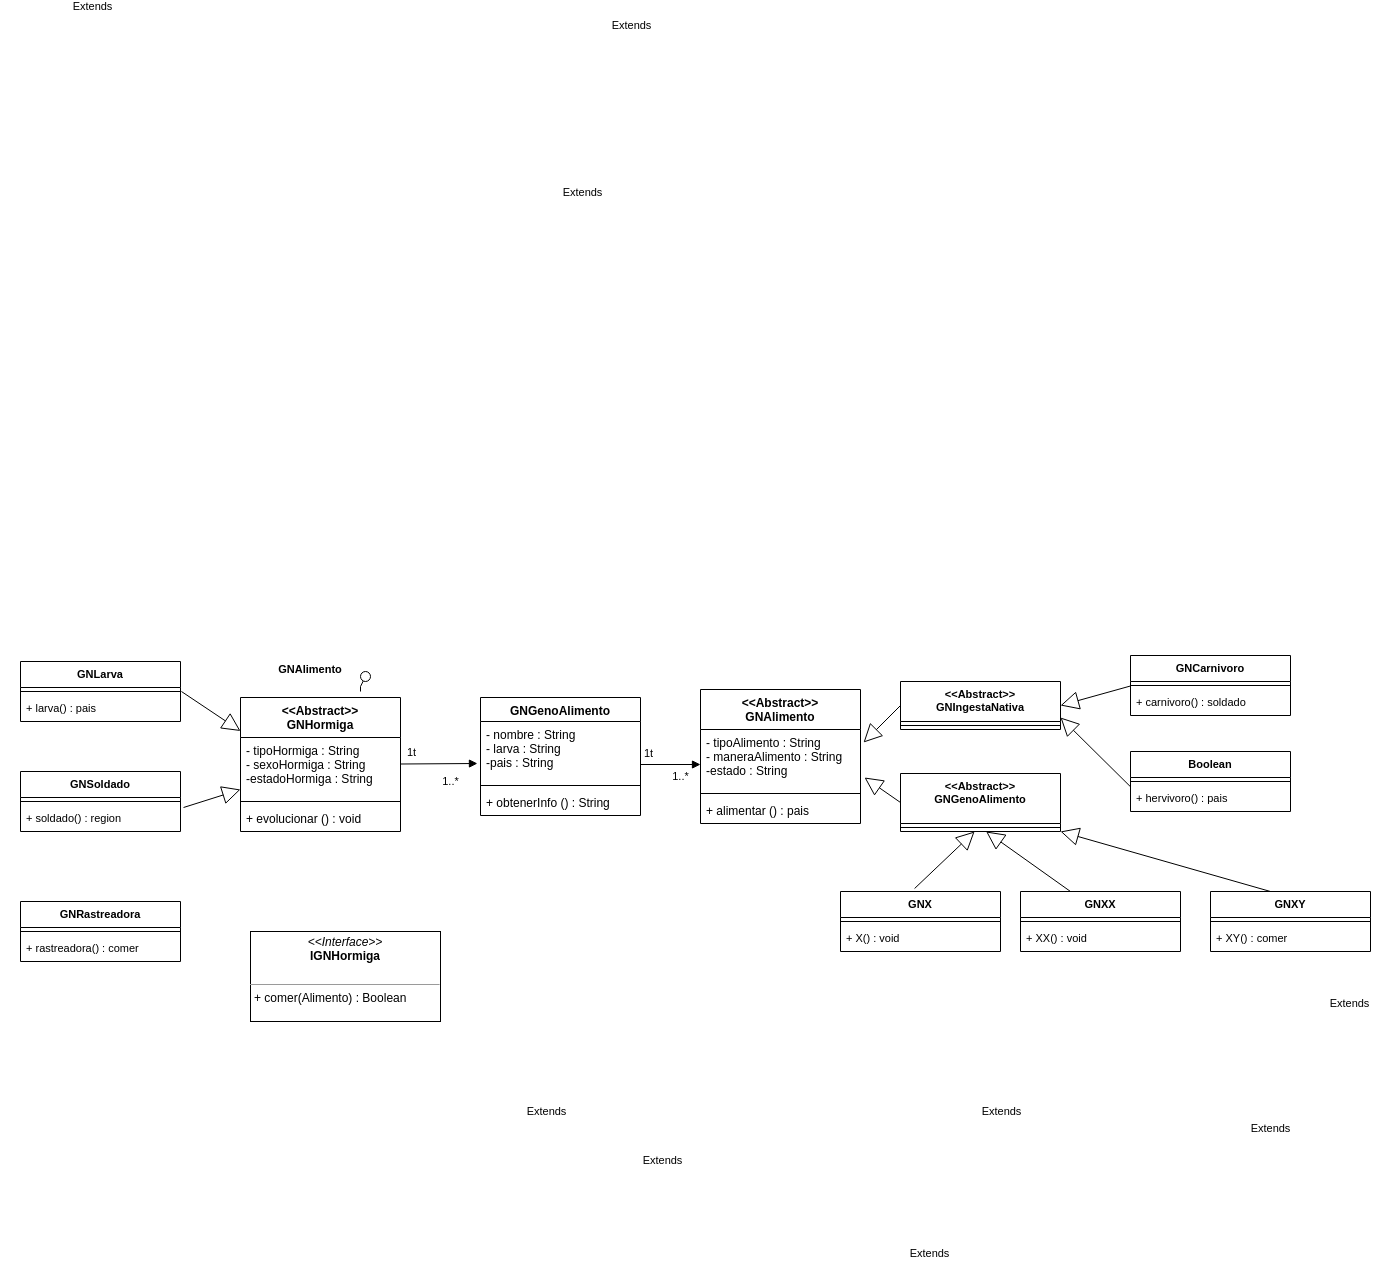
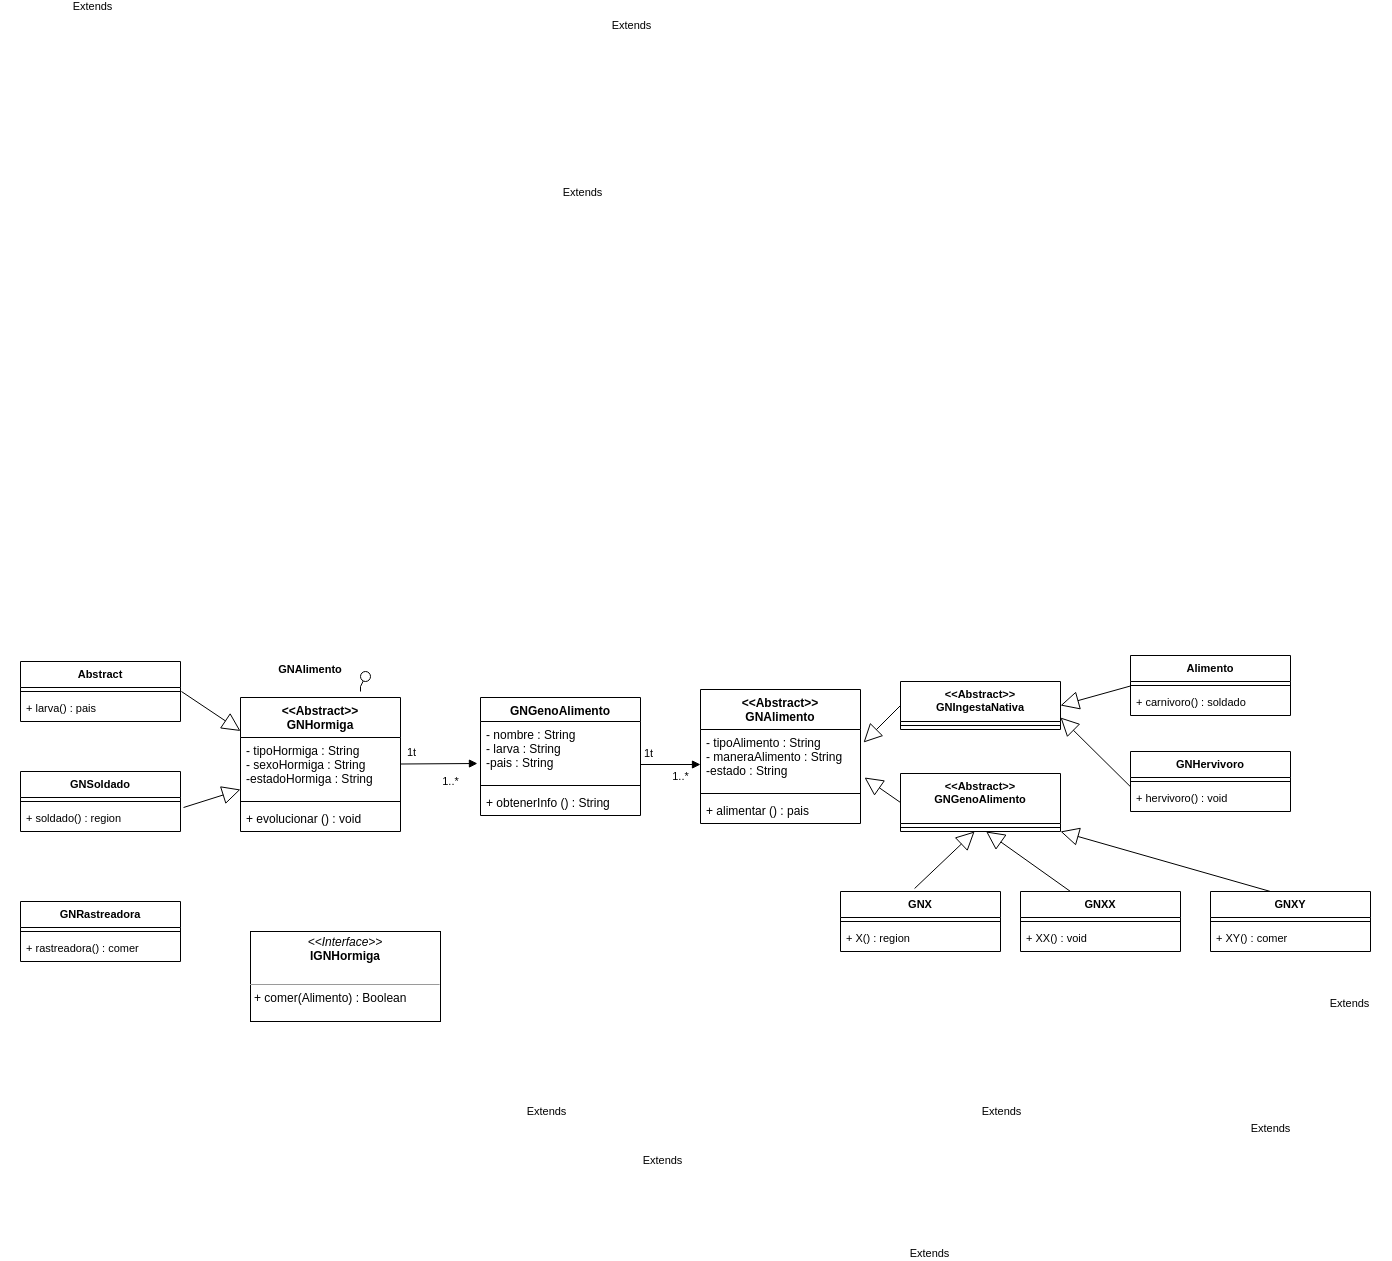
- <mxCell id="32" value="GNCarnivoro" style="swimlane;fontStyle=1;align=center;verticalAlign=top;childLayout=stackLayout;horizontal=1;startSize=26;horizontalStack=0;resizeParent=1;resizeParentMax=0;resizeLast=0;collapsible=1;marginBottom=0;fontSize=11;" vertex="1" parent="1"><mxGeometry x="1130" y="20" width="160" height="60" as="geometry" /></mxCell>
+ <mxCell id="32" value="Alimento" style="swimlane;fontStyle=1;align=center;verticalAlign=top;childLayout=stackLayout;horizontal=1;startSize=26;horizontalStack=0;resizeParent=1;resizeParentMax=0;resizeLast=0;collapsible=1;marginBottom=0;fontSize=11;" vertex="1" parent="1"><mxGeometry x="1130" y="20" width="160" height="60" as="geometry" /></mxCell>
- <mxCell id="11" value="GNLarva" style="swimlane;fontStyle=1;align=center;verticalAlign=top;childLayout=stackLayout;horizontal=1;startSize=26;horizontalStack=0;resizeParent=1;resizeParentMax=0;resizeLast=0;collapsible=1;marginBottom=0;fontSize=11;" vertex="1" parent="1"><mxGeometry x="20" y="26" width="160" height="60" as="geometry" /></mxCell>
+ <mxCell id="11" value="Abstract" style="swimlane;fontStyle=1;align=center;verticalAlign=top;childLayout=stackLayout;horizontal=1;startSize=26;horizontalStack=0;resizeParent=1;resizeParentMax=0;resizeLast=0;collapsible=1;marginBottom=0;fontSize=11;" vertex="1" parent="1"><mxGeometry x="20" y="26" width="160" height="60" as="geometry" /></mxCell>
- <mxCell id="35" value="Boolean" style="swimlane;fontStyle=1;align=center;verticalAlign=top;childLayout=stackLayout;horizontal=1;startSize=26;horizontalStack=0;resizeParent=1;resizeParentMax=0;resizeLast=0;collapsible=1;marginBottom=0;fontSize=11;" vertex="1" parent="1"><mxGeometry x="1130" y="116" width="160" height="60" as="geometry" /></mxCell>
+ <mxCell id="35" value="GNHervivoro" style="swimlane;fontStyle=1;align=center;verticalAlign=top;childLayout=stackLayout;horizontal=1;startSize=26;horizontalStack=0;resizeParent=1;resizeParentMax=0;resizeLast=0;collapsible=1;marginBottom=0;fontSize=11;" vertex="1" parent="1"><mxGeometry x="1130" y="116" width="160" height="60" as="geometry" /></mxCell>
- <mxCell id="37" value="+ hervivoro() : pais" style="text;strokeColor=none;fillColor=none;align=left;verticalAlign=top;spacingLeft=4;spacingRight=4;overflow=hidden;rotatable=0;points=[[0,0.5],[1,0.5]];portConstraint=eastwest;fontSize=11;" vertex="1" parent="35"><mxGeometry y="34" width="160" height="26" as="geometry" /></mxCell>
+ <mxCell id="37" value="+ hervivoro() : void" style="text;strokeColor=none;fillColor=none;align=left;verticalAlign=top;spacingLeft=4;spacingRight=4;overflow=hidden;rotatable=0;points=[[0,0.5],[1,0.5]];portConstraint=eastwest;fontSize=11;" vertex="1" parent="35"><mxGeometry y="34" width="160" height="26" as="geometry" /></mxCell>
- <mxCell id="42" value="+ X() : void" style="text;strokeColor=none;fillColor=none;align=left;verticalAlign=top;spacingLeft=4;spacingRight=4;overflow=hidden;rotatable=0;points=[[0,0.5],[1,0.5]];portConstraint=eastwest;fontSize=11;" vertex="1" parent="40"><mxGeometry y="34" width="160" height="26" as="geometry" /></mxCell>
+ <mxCell id="42" value="+ X() : region" style="text;strokeColor=none;fillColor=none;align=left;verticalAlign=top;spacingLeft=4;spacingRight=4;overflow=hidden;rotatable=0;points=[[0,0.5],[1,0.5]];portConstraint=eastwest;fontSize=11;" vertex="1" parent="40"><mxGeometry y="34" width="160" height="26" as="geometry" /></mxCell>
